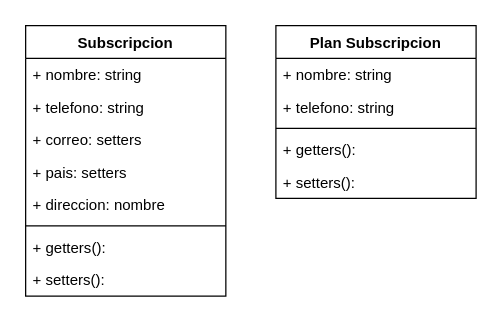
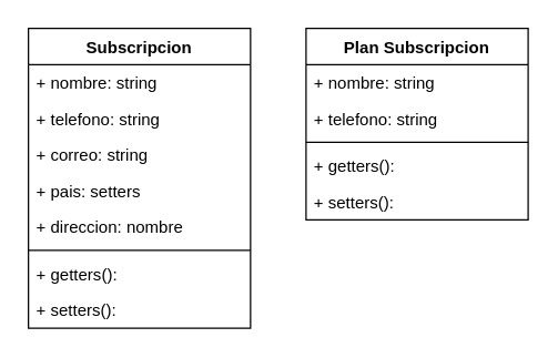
- <mxCell id="5" value="+ correo: setters" style="text;strokeColor=none;fillColor=none;align=left;verticalAlign=top;spacingLeft=4;spacingRight=4;overflow=hidden;rotatable=0;points=[[0,0.5],[1,0.5]];portConstraint=eastwest;whiteSpace=wrap;html=1;" vertex="1" parent="2"><mxGeometry y="78" width="160" height="26" as="geometry" /></mxCell>
+ <mxCell id="5" value="+ correo: string" style="text;strokeColor=none;fillColor=none;align=left;verticalAlign=top;spacingLeft=4;spacingRight=4;overflow=hidden;rotatable=0;points=[[0,0.5],[1,0.5]];portConstraint=eastwest;whiteSpace=wrap;html=1;" vertex="1" parent="2"><mxGeometry y="78" width="160" height="26" as="geometry" /></mxCell>
